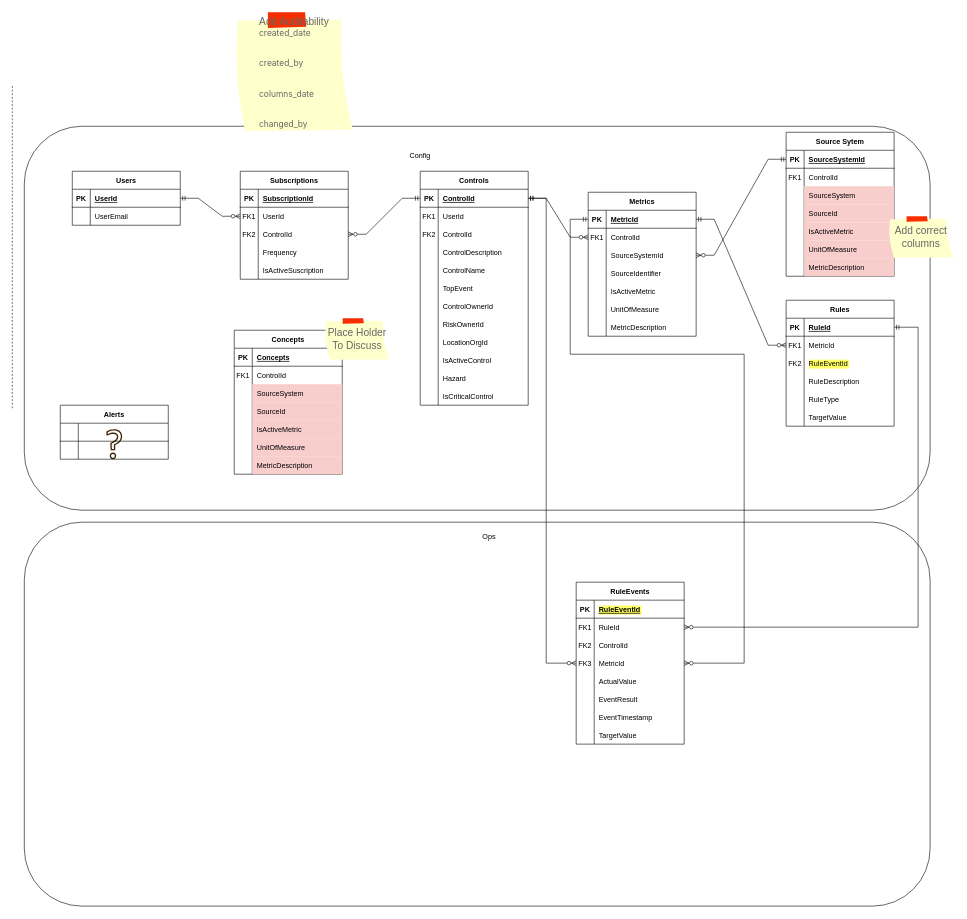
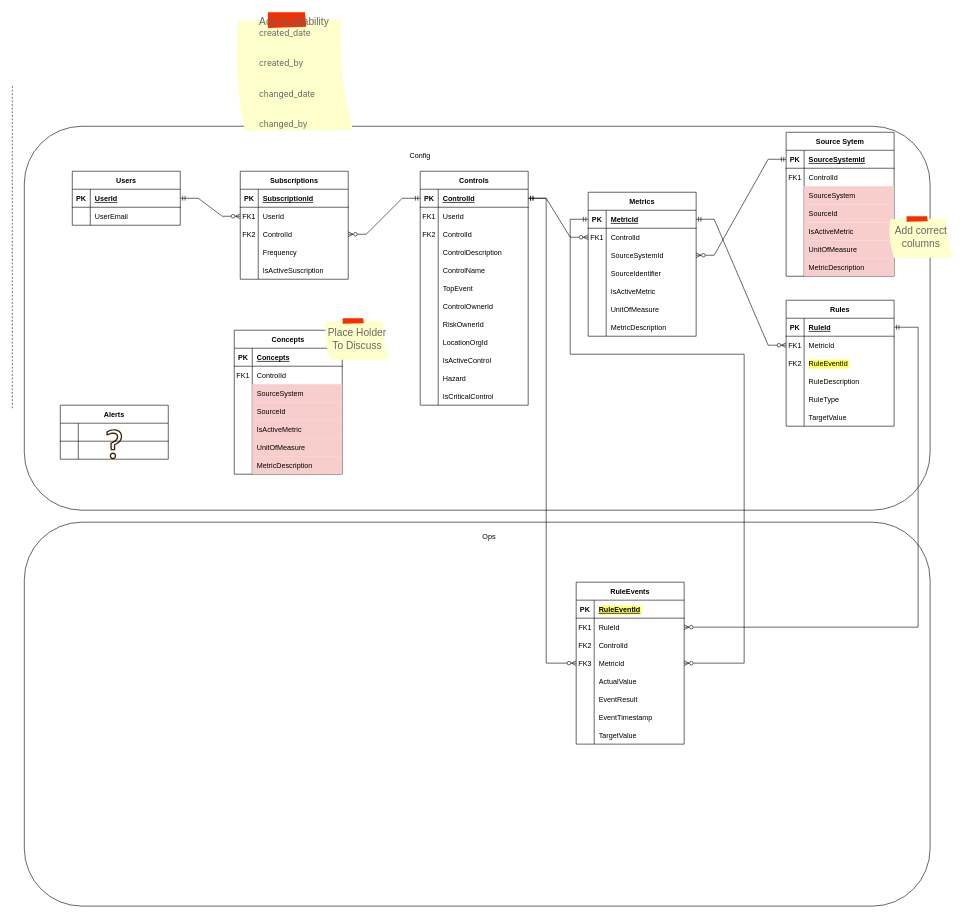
- <mxCell id="126" value="Add Auditability&lt;br&gt;&lt;div style=&quot;box-sizing: border-box; font-family: -apple-system, BlinkMacSystemFont, &amp;quot;Segoe UI&amp;quot;, system-ui, &amp;quot;Apple Color Emoji&amp;quot;, &amp;quot;Segoe UI Emoji&amp;quot;, &amp;quot;Segoe UI Web&amp;quot;, sans-serif; font-size: 14px; text-align: start;&quot;&gt;&lt;div&gt;created_date&lt;/div&gt;&lt;br/&gt;&lt;br/&gt;&lt;div&gt;created_by&lt;/div&gt;&lt;br/&gt;&lt;br/&gt;&lt;div&gt;columns_date&lt;/div&gt;&lt;br/&gt;&lt;br/&gt;&lt;div&gt;changed_by&lt;/div&gt;&lt;/div&gt;" style="strokeWidth=1;shadow=0;dashed=0;align=center;html=1;shape=mxgraph.mockup.text.stickyNote2;fontColor=#666666;mainText=;fontSize=17;whiteSpace=wrap;fillColor=#ffffcc;strokeColor=#F62E00;labelBackgroundColor=none;" parent="1" vertex="1"><mxGeometry x="390" y="20" width="200" height="200" as="geometry" /></mxCell>
+ <mxCell id="126" value="Add Auditability&lt;br&gt;&lt;div style=&quot;box-sizing: border-box; font-family: -apple-system, BlinkMacSystemFont, &amp;quot;Segoe UI&amp;quot;, system-ui, &amp;quot;Apple Color Emoji&amp;quot;, &amp;quot;Segoe UI Emoji&amp;quot;, &amp;quot;Segoe UI Web&amp;quot;, sans-serif; font-size: 14px; text-align: start;&quot;&gt;&lt;div&gt;created_date&lt;/div&gt;&lt;br/&gt;&lt;br/&gt;&lt;div&gt;created_by&lt;/div&gt;&lt;br/&gt;&lt;br/&gt;&lt;div&gt;changed_date&lt;/div&gt;&lt;br/&gt;&lt;br/&gt;&lt;div&gt;changed_by&lt;/div&gt;&lt;/div&gt;" style="strokeWidth=1;shadow=0;dashed=0;align=center;html=1;shape=mxgraph.mockup.text.stickyNote2;fontColor=#666666;mainText=;fontSize=17;whiteSpace=wrap;fillColor=#ffffcc;strokeColor=#F62E00;labelBackgroundColor=none;" parent="1" vertex="1"><mxGeometry x="390" y="20" width="200" height="200" as="geometry" /></mxCell>
